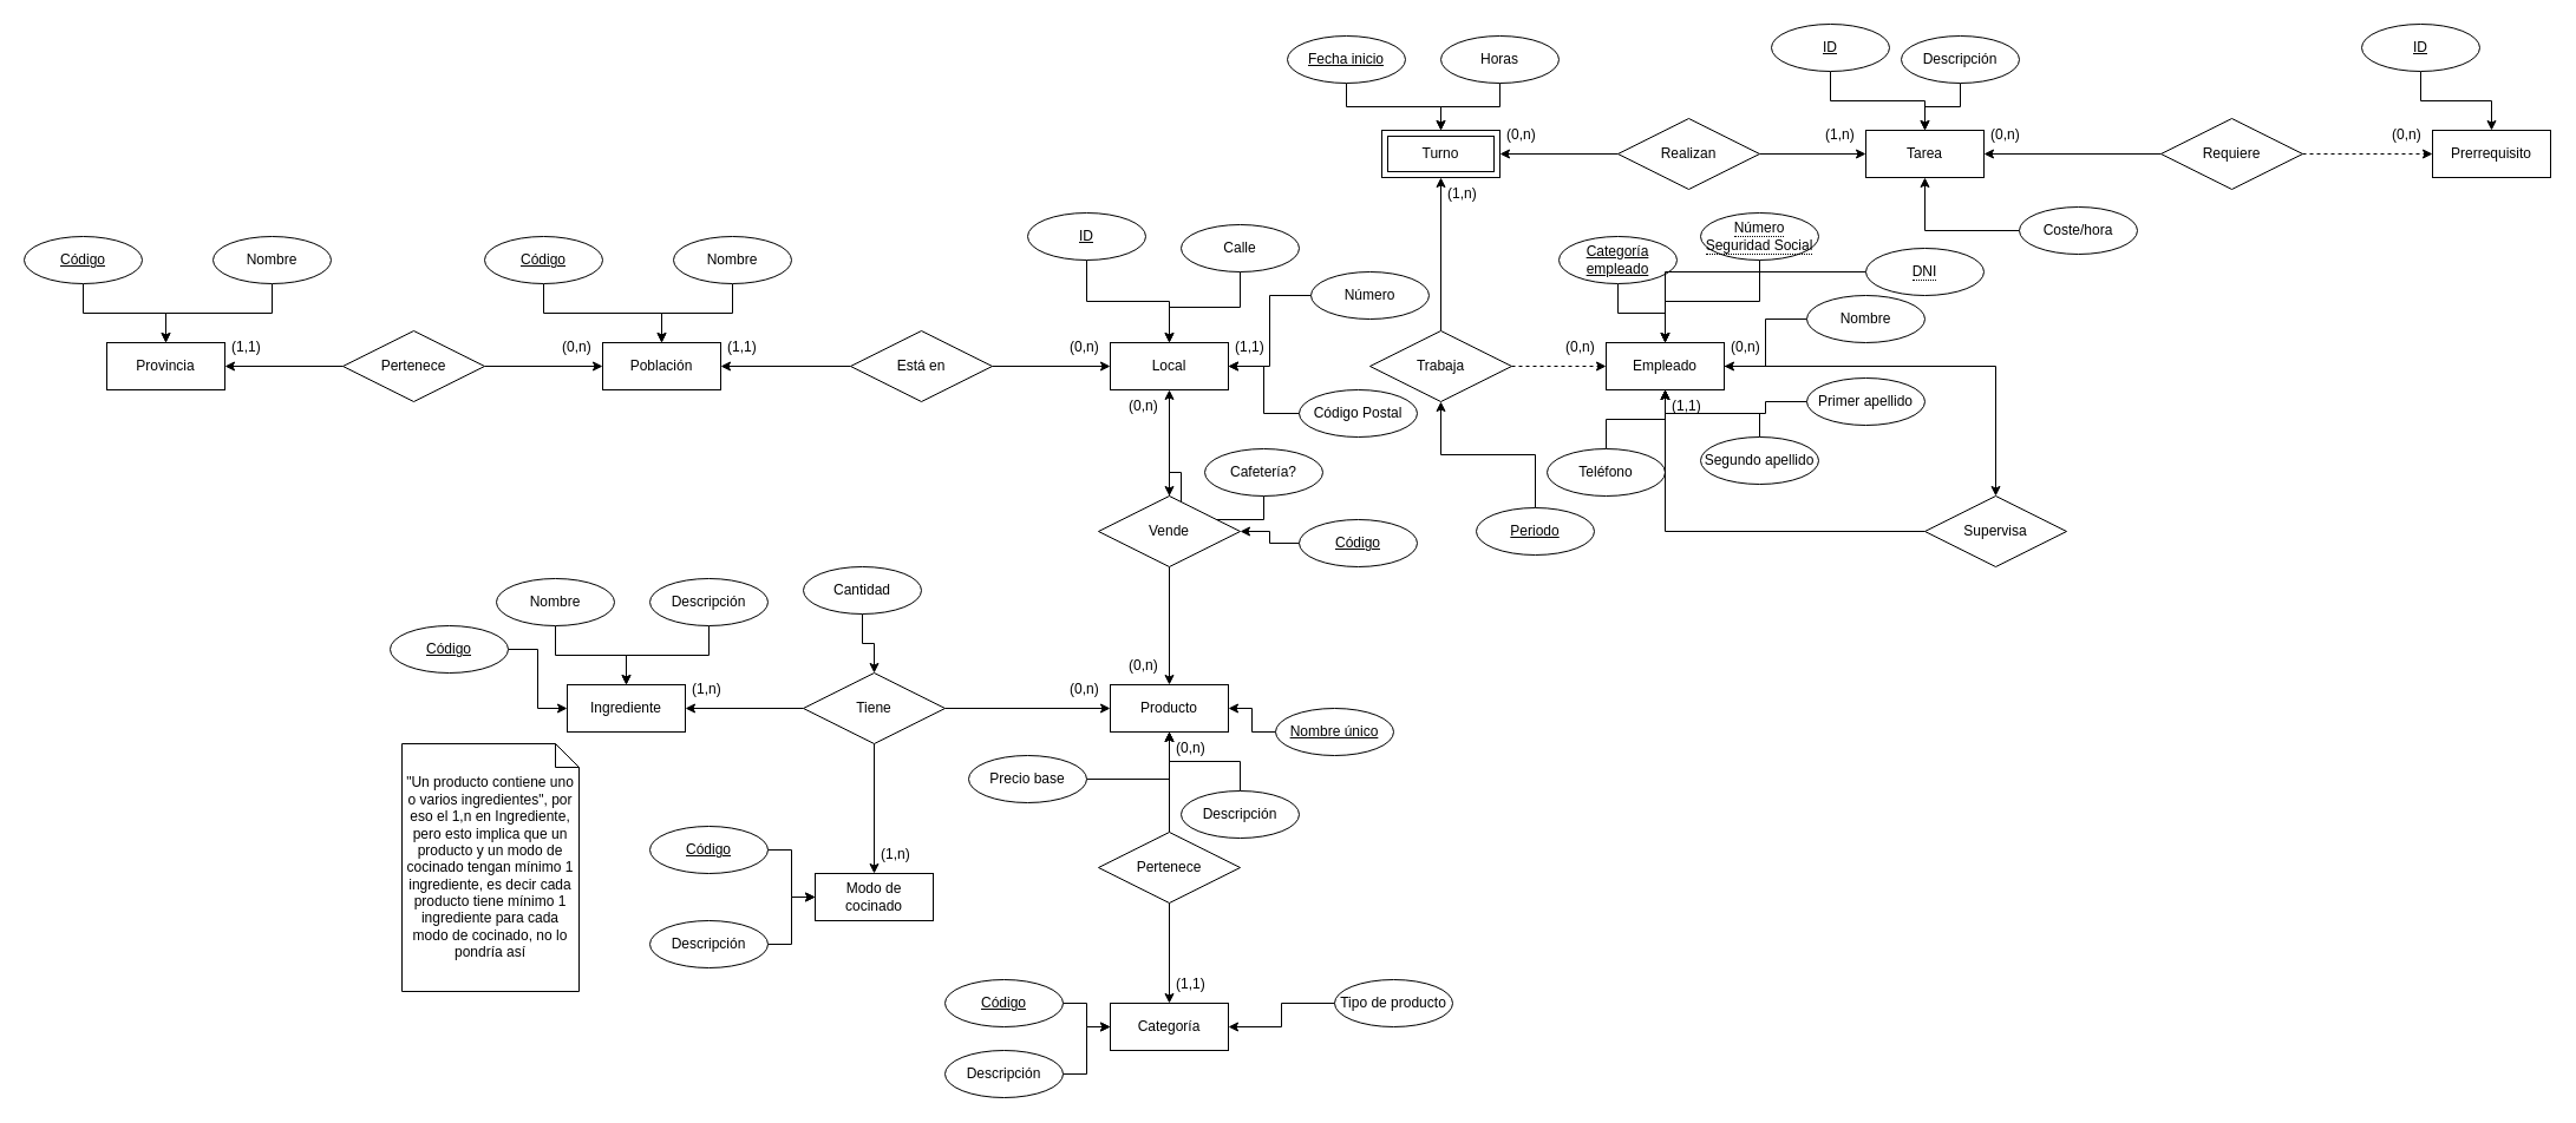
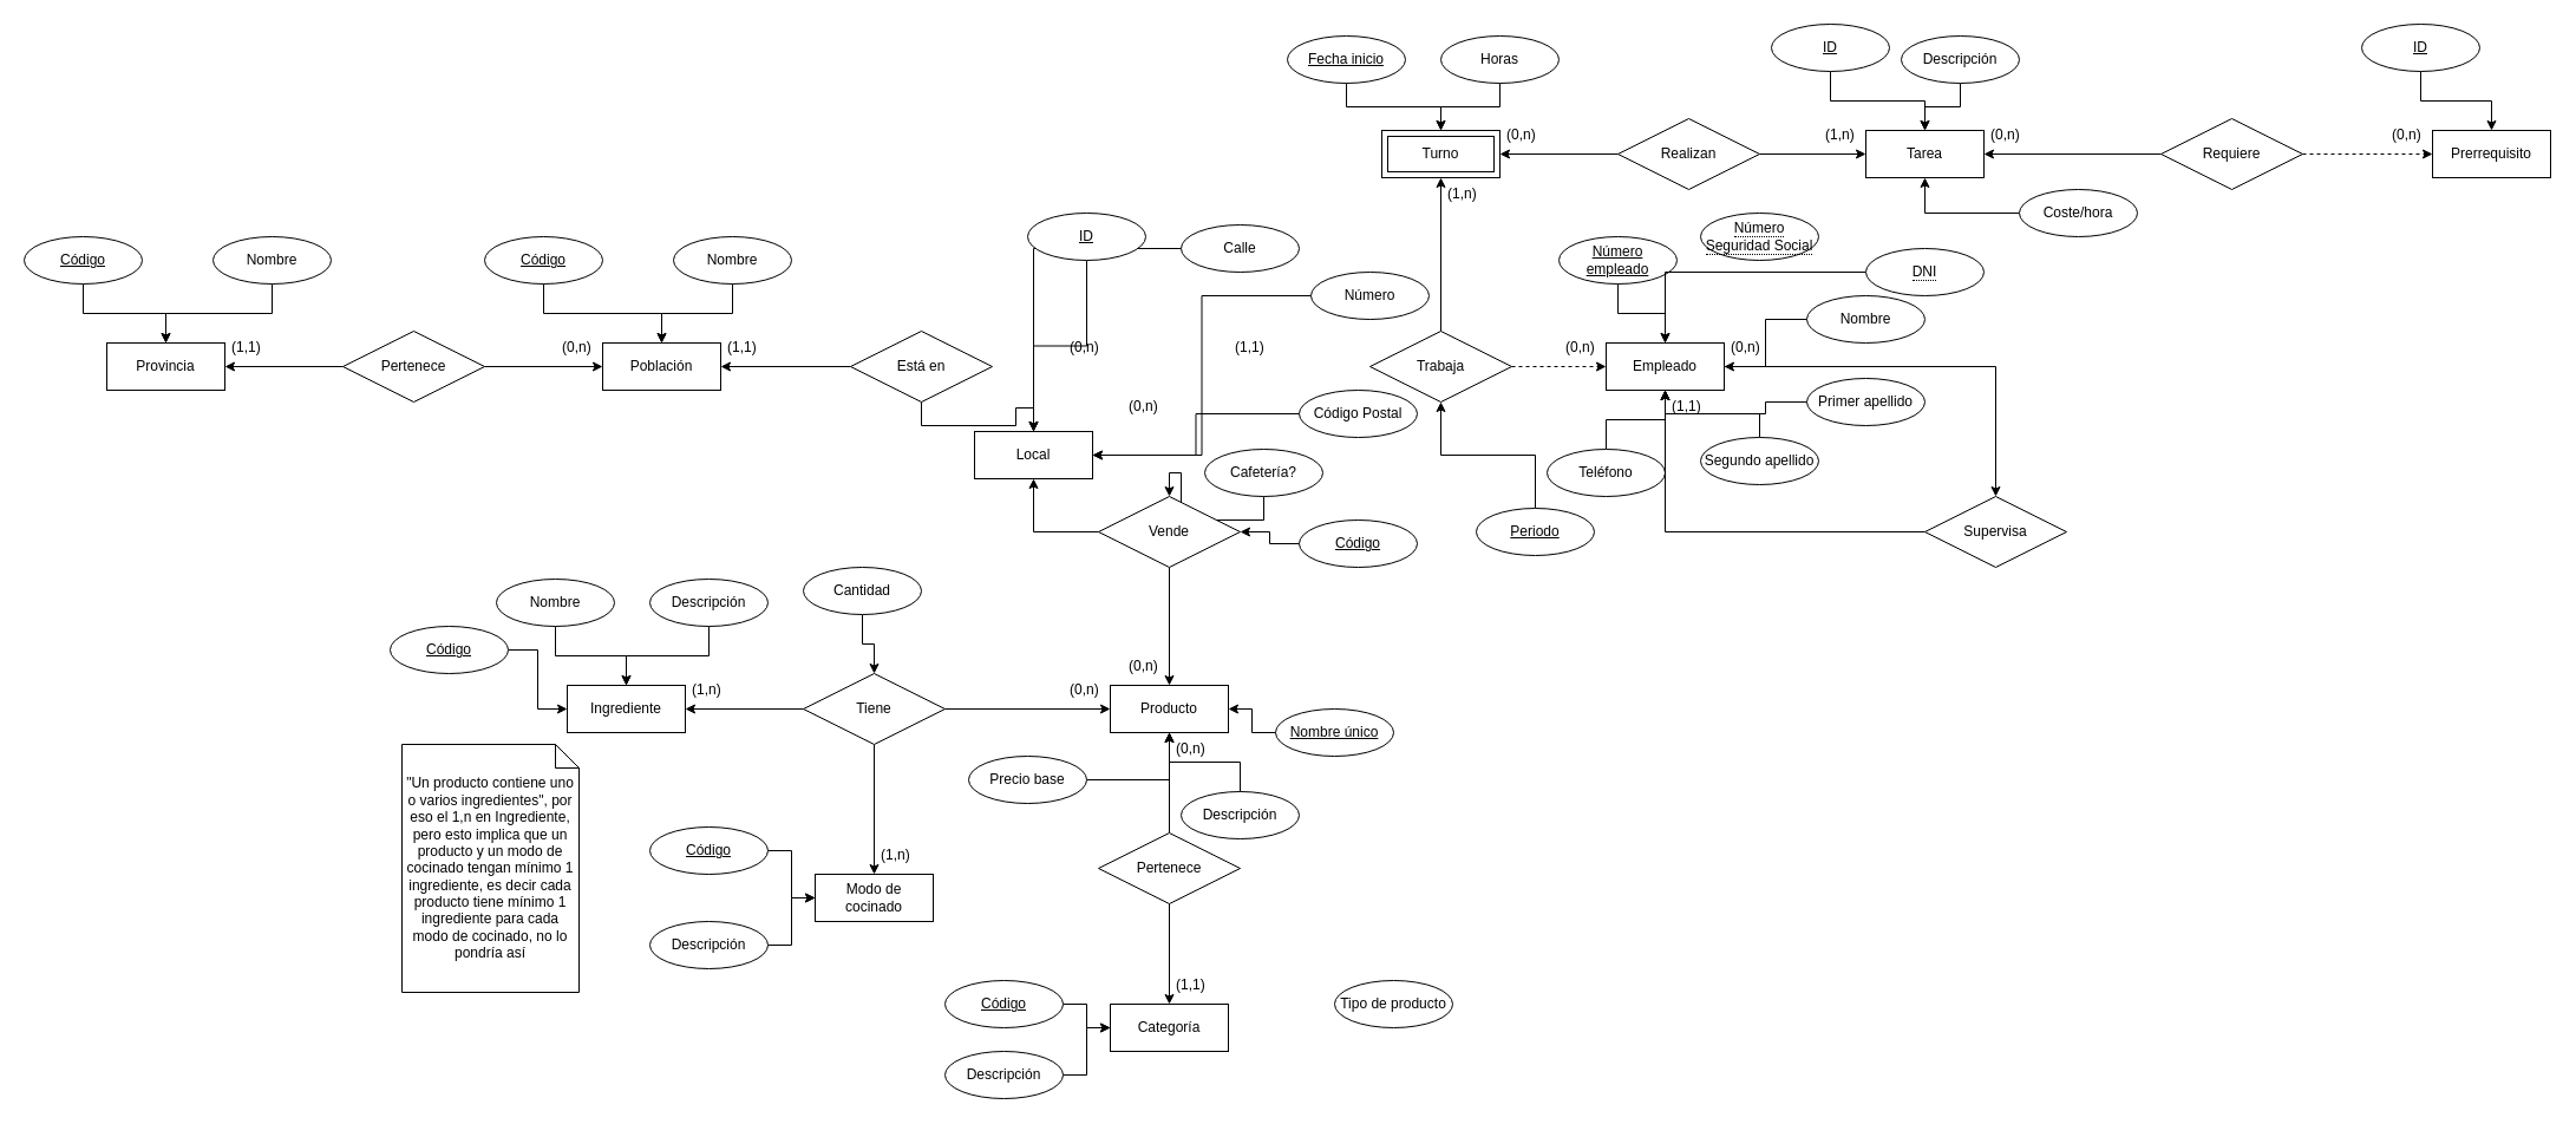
- <mxCell id="118" value="Coste/hora" style="ellipse;whiteSpace=wrap;html=1;align=center;" vertex="1" parent="1"><mxGeometry x="1710" y="175" width="100" height="40" as="geometry" /></mxCell>
+ <mxCell id="118" value="Coste/hora" style="ellipse;whiteSpace=wrap;html=1;align=center;" vertex="1" parent="1"><mxGeometry x="1710" y="160" width="100" height="40" as="geometry" /></mxCell>
- <mxCell id="89" value="Categoría empleado" style="ellipse;whiteSpace=wrap;html=1;align=center;fontStyle=4;" vertex="1" parent="1"><mxGeometry x="1320" y="200" width="100" height="40" as="geometry" /></mxCell>
+ <mxCell id="89" value="Número empleado" style="ellipse;whiteSpace=wrap;html=1;align=center;fontStyle=4;" vertex="1" parent="1"><mxGeometry x="1320" y="200" width="100" height="40" as="geometry" /></mxCell>
- <mxCell id="86" value="" style="edgeStyle=orthogonalEdgeStyle;rounded=0;orthogonalLoop=1;jettySize=auto;html=1;" edge="1" parent="1" source="87" target="82"><mxGeometry relative="1" as="geometry" /></mxCell>
- <mxCell id="2" value="Local" style="whiteSpace=wrap;html=1;align=center;" vertex="1" parent="1"><mxGeometry x="940" y="290" width="100" height="40" as="geometry" /></mxCell>
+ <mxCell id="2" value="Local" style="whiteSpace=wrap;html=1;align=center;" vertex="1" parent="1"><mxGeometry x="825" y="365" width="100" height="40" as="geometry" /></mxCell>
- <mxCell id="48" value="" style="edgeStyle=orthogonalEdgeStyle;rounded=0;orthogonalLoop=1;jettySize=auto;html=1;" edge="1" parent="1" source="49" target="43"><mxGeometry relative="1" as="geometry" /></mxCell>
